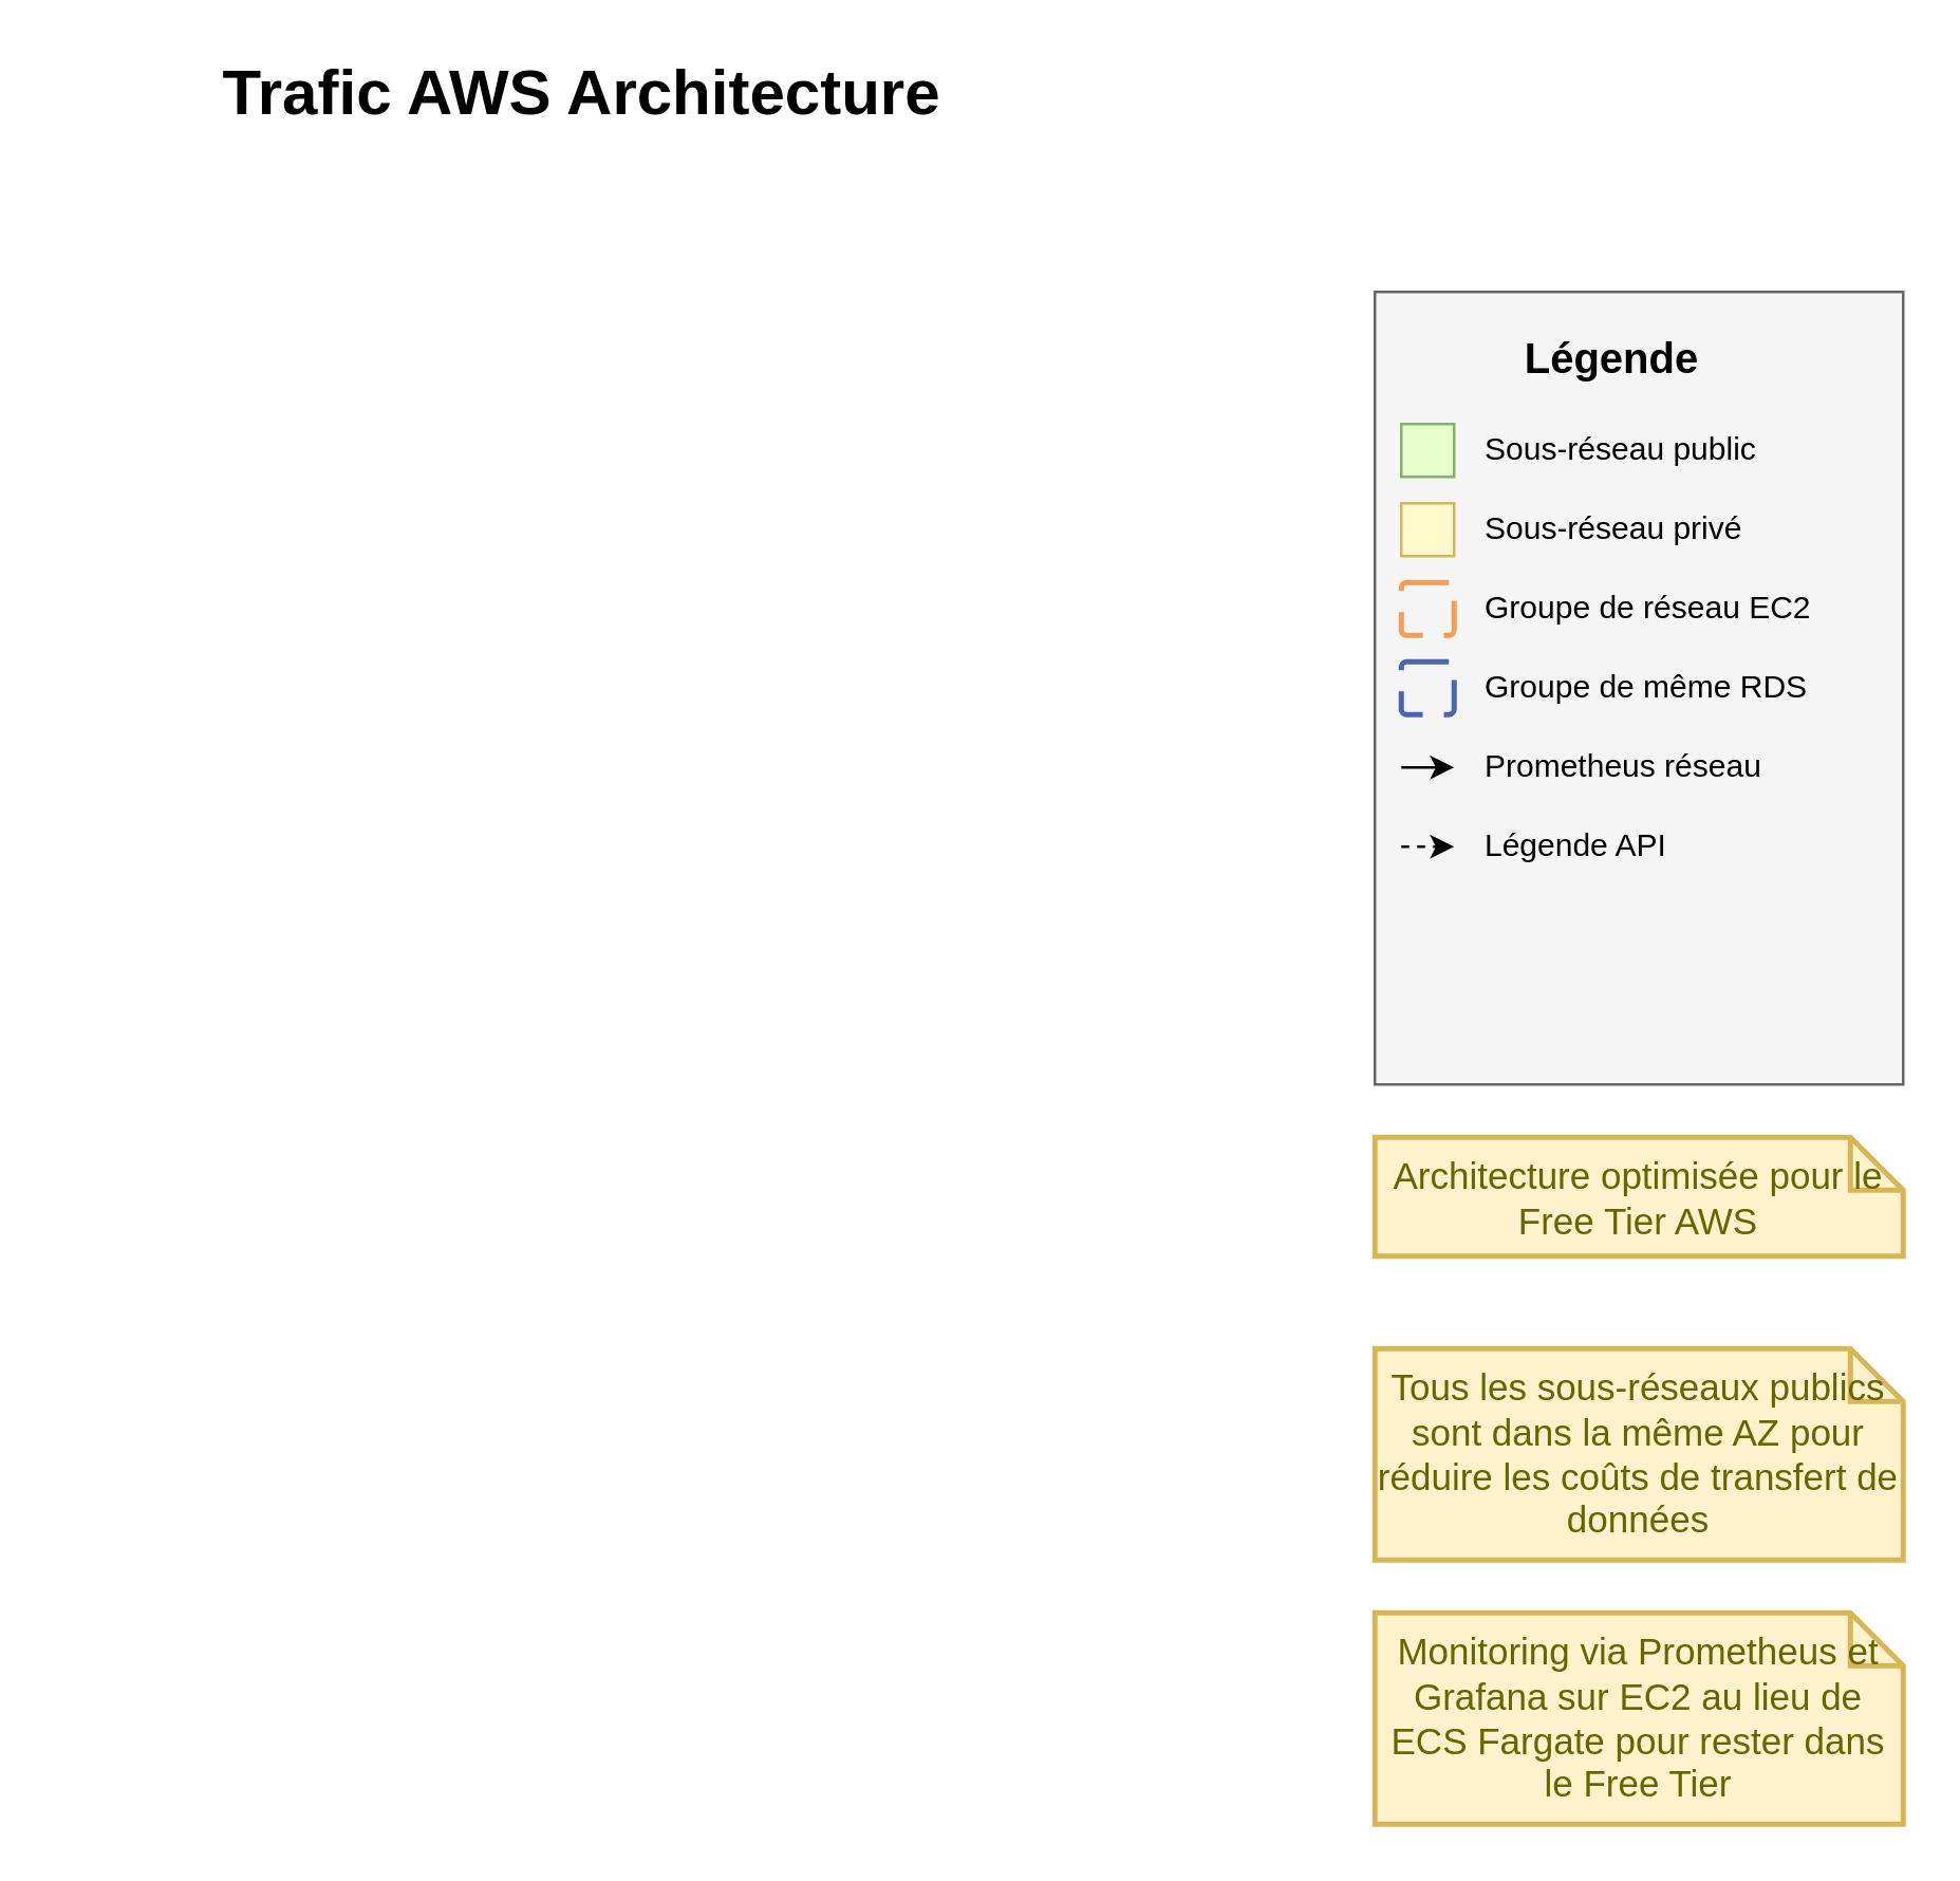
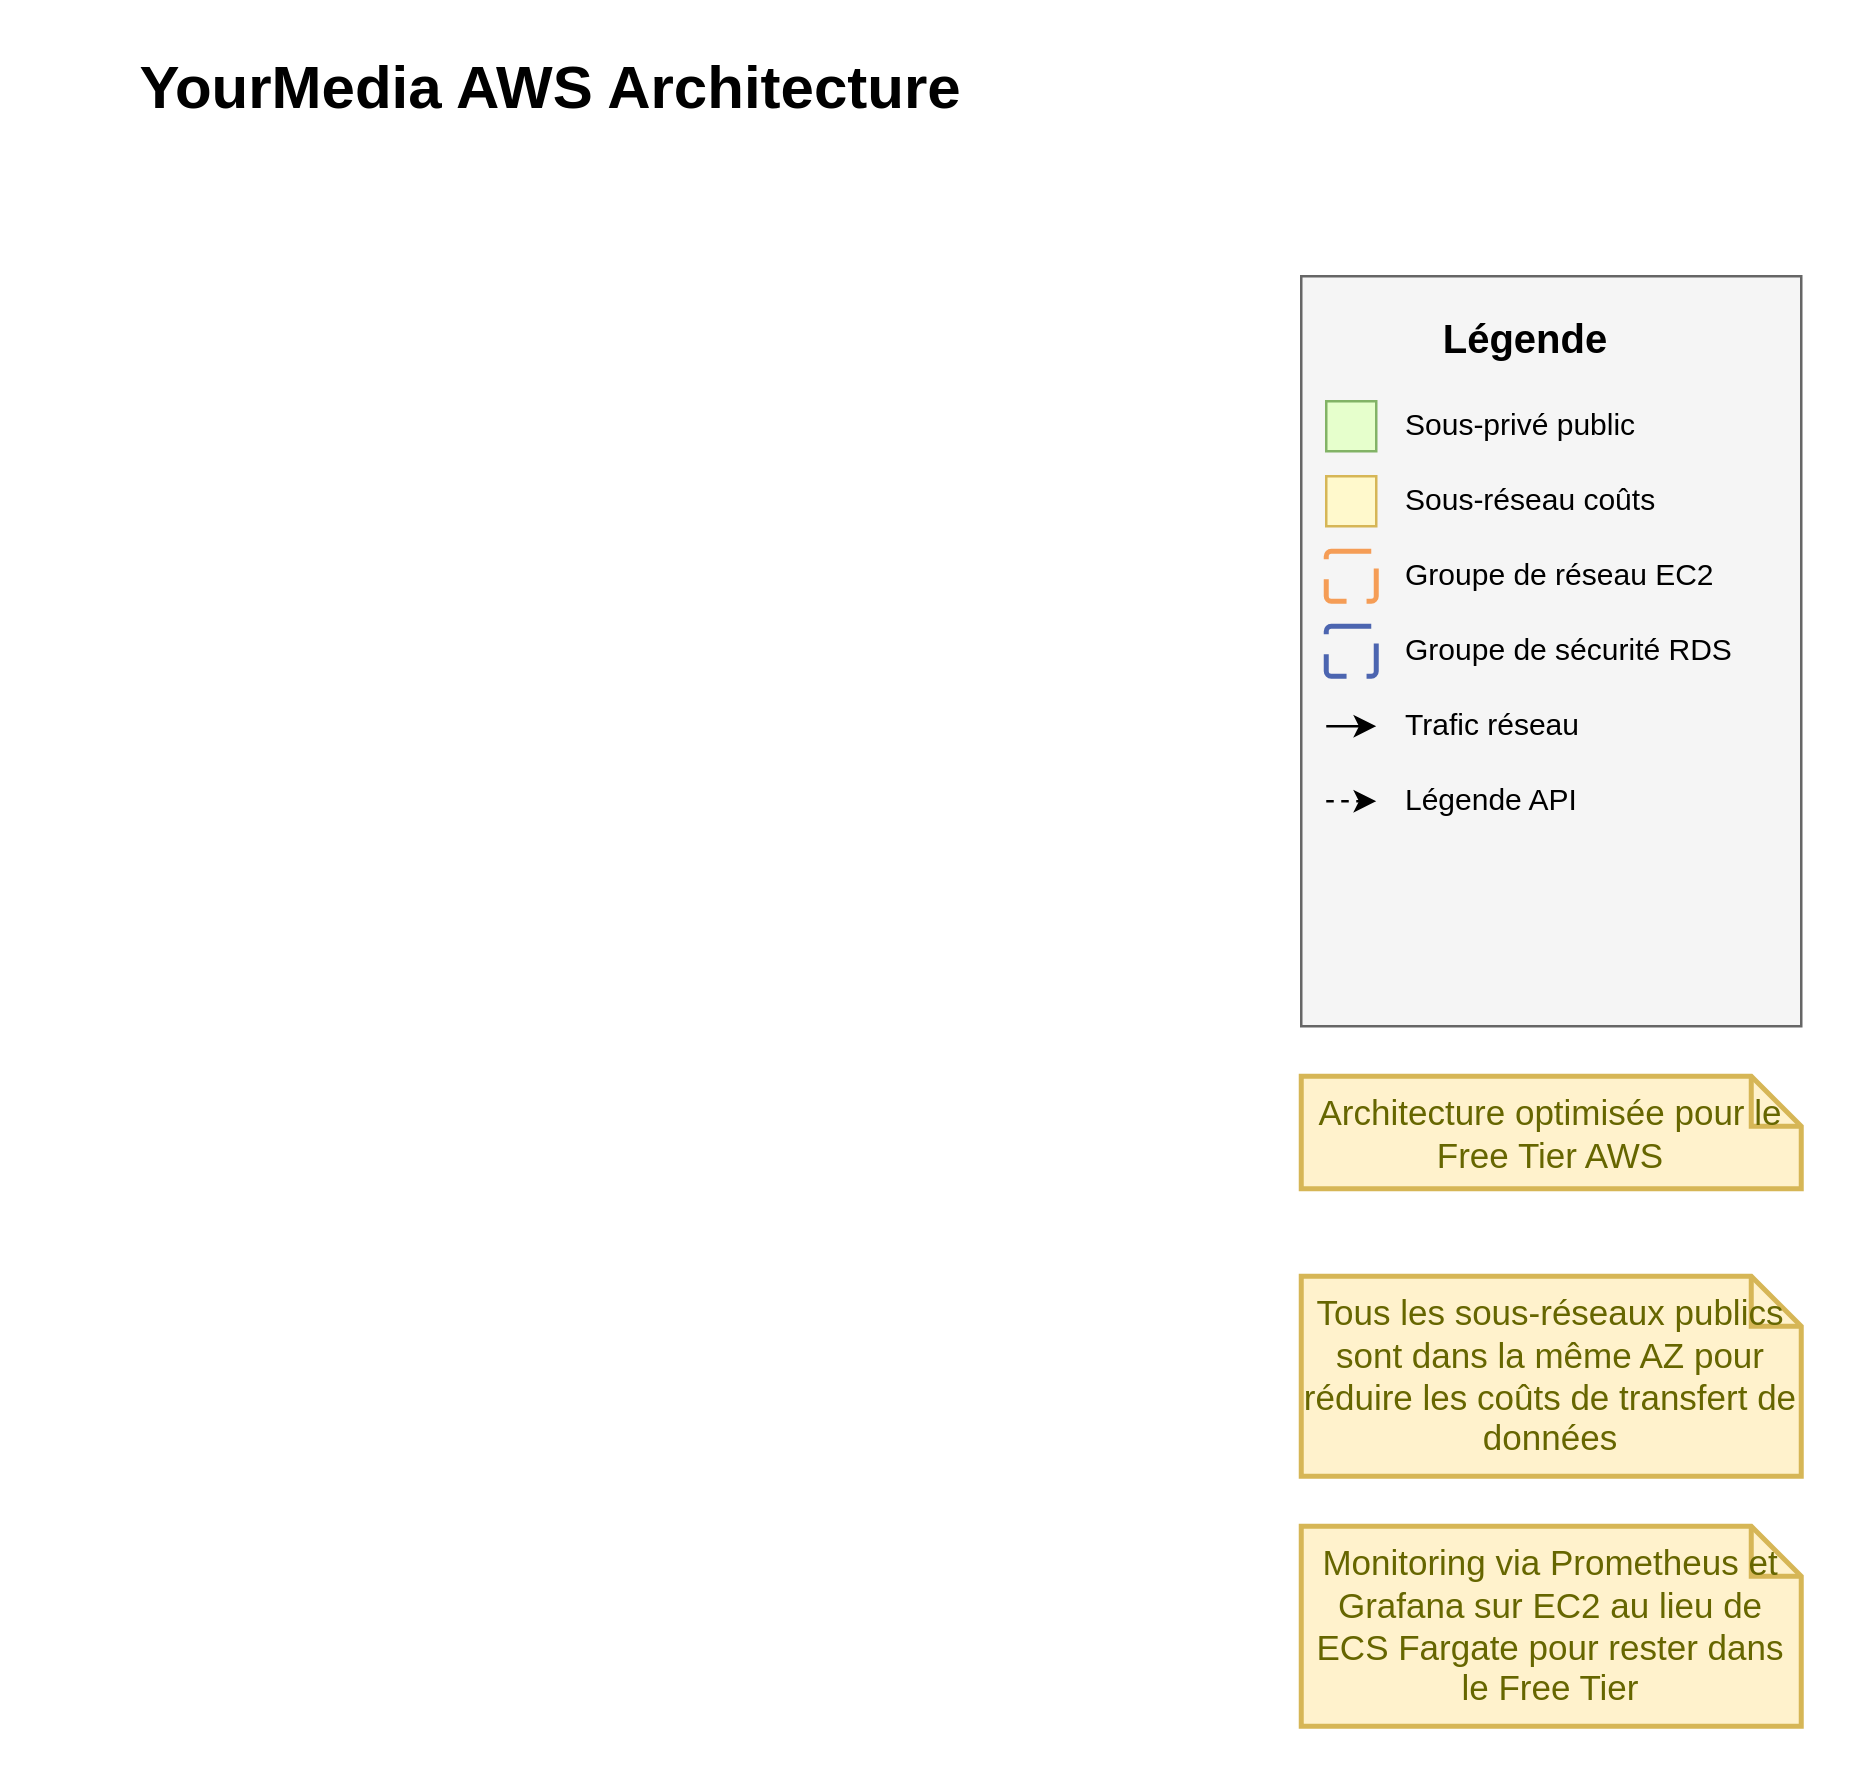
- <mxCell id="2" value="Trafic AWS Architecture" style="text;html=1;strokeColor=none;fillColor=none;align=center;verticalAlign=middle;whiteSpace=wrap;rounded=0;fontSize=24;fontStyle=1" vertex="1" parent="1"><mxGeometry x="20" y="20" width="400" height="30" as="geometry" /></mxCell>
+ <mxCell id="2" value="YourMedia AWS Architecture" style="text;html=1;strokeColor=none;fillColor=none;align=center;verticalAlign=middle;whiteSpace=wrap;rounded=0;fontSize=24;fontStyle=1" vertex="1" parent="1"><mxGeometry x="20" y="20" width="400" height="30" as="geometry" /></mxCell>
- <mxCell id="6" value="Sous-réseau public" style="text;html=1;strokeColor=none;fillColor=none;align=left;verticalAlign=middle;whiteSpace=wrap;rounded=0;" vertex="1" parent="1"><mxGeometry x="560" y="160" width="150" height="20" as="geometry" /></mxCell>
+ <mxCell id="6" value="Sous-privé public" style="text;html=1;strokeColor=none;fillColor=none;align=left;verticalAlign=middle;whiteSpace=wrap;rounded=0;" vertex="1" parent="1"><mxGeometry x="560" y="160" width="150" height="20" as="geometry" /></mxCell>
- <mxCell id="8" value="Sous-réseau privé" style="text;html=1;strokeColor=none;fillColor=none;align=left;verticalAlign=middle;whiteSpace=wrap;rounded=0;" vertex="1" parent="1"><mxGeometry x="560" y="190" width="150" height="20" as="geometry" /></mxCell>
+ <mxCell id="8" value="Sous-réseau coûts" style="text;html=1;strokeColor=none;fillColor=none;align=left;verticalAlign=middle;whiteSpace=wrap;rounded=0;" vertex="1" parent="1"><mxGeometry x="560" y="190" width="150" height="20" as="geometry" /></mxCell>
- <mxCell id="12" value="Groupe de même RDS" style="text;html=1;strokeColor=none;fillColor=none;align=left;verticalAlign=middle;whiteSpace=wrap;rounded=0;" vertex="1" parent="1"><mxGeometry x="560" y="250" width="150" height="20" as="geometry" /></mxCell>
+ <mxCell id="12" value="Groupe de sécurité RDS" style="text;html=1;strokeColor=none;fillColor=none;align=left;verticalAlign=middle;whiteSpace=wrap;rounded=0;" vertex="1" parent="1"><mxGeometry x="560" y="250" width="150" height="20" as="geometry" /></mxCell>
- <mxCell id="14" value="Prometheus réseau" style="text;html=1;strokeColor=none;fillColor=none;align=left;verticalAlign=middle;whiteSpace=wrap;rounded=0;" vertex="1" parent="1"><mxGeometry x="560" y="280" width="150" height="20" as="geometry" /></mxCell>
+ <mxCell id="14" value="Trafic réseau" style="text;html=1;strokeColor=none;fillColor=none;align=left;verticalAlign=middle;whiteSpace=wrap;rounded=0;" vertex="1" parent="1"><mxGeometry x="560" y="280" width="150" height="20" as="geometry" /></mxCell>
